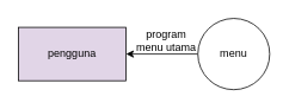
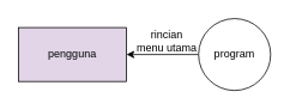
- <mxCell id="5" value="program menu utama" style="text;html=1;align=center;verticalAlign=middle;whiteSpace=wrap;rounded=0;" vertex="1" parent="1"><mxGeometry x="150" y="30" width="70" height="30" as="geometry" /></mxCell>
+ <mxCell id="5" value="rincian menu utama" style="text;html=1;align=center;verticalAlign=middle;whiteSpace=wrap;rounded=0;" vertex="1" parent="1"><mxGeometry x="150" y="30" width="70" height="30" as="geometry" /></mxCell>
- <mxCell id="4" value="menu" style="ellipse;whiteSpace=wrap;html=1;aspect=fixed;" vertex="1" parent="1"><mxGeometry x="220" y="20" width="80" height="80" as="geometry" /></mxCell>
+ <mxCell id="4" value="program" style="ellipse;whiteSpace=wrap;html=1;aspect=fixed;" vertex="1" parent="1"><mxGeometry x="220" y="20" width="80" height="80" as="geometry" /></mxCell>
